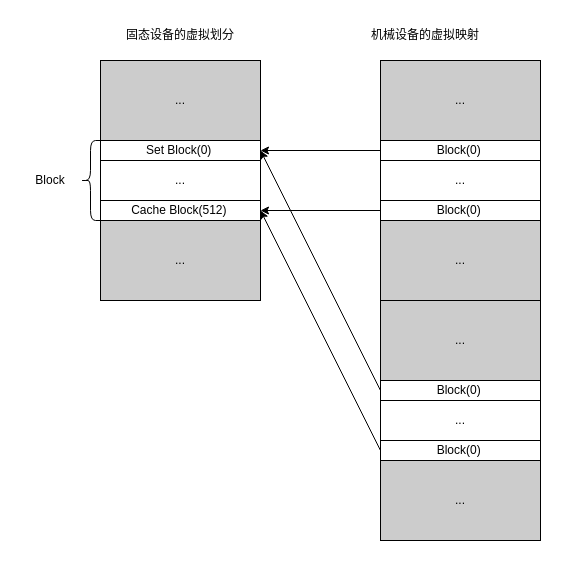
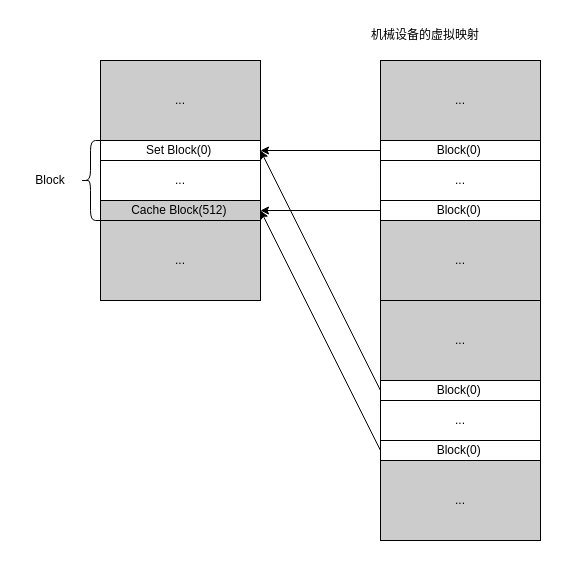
- <mxCell id="11" value="固态设备的虚拟划分" style="text;html=1;strokeColor=none;fillColor=none;align=center;verticalAlign=middle;whiteSpace=wrap;rounded=0;" vertex="1" parent="1"><mxGeometry x="100" y="20" width="160" height="30" as="geometry" /></mxCell>
- <mxCell id="8" value="&lt;span style=&quot;&quot;&gt;Cache Block(512)&lt;/span&gt;&lt;span style=&quot;font-size: 10px;&quot;&gt;&lt;sub&gt;&amp;nbsp;&lt;/sub&gt;&lt;/span&gt;" style="rounded=0;whiteSpace=wrap;html=1;" vertex="1" parent="1"><mxGeometry x="100" y="200" width="160" height="20" as="geometry" /></mxCell>
+ <mxCell id="8" value="&lt;span style=&quot;&quot;&gt;Cache Block(512)&lt;/span&gt;&lt;span style=&quot;font-size: 10px;&quot;&gt;&lt;sub&gt;&amp;nbsp;&lt;/sub&gt;&lt;/span&gt;" style="rounded=0;whiteSpace=wrap;html=1;fillColor=#cccccc;" vertex="1" parent="1"><mxGeometry x="100" y="200" width="160" height="20" as="geometry" /></mxCell>
